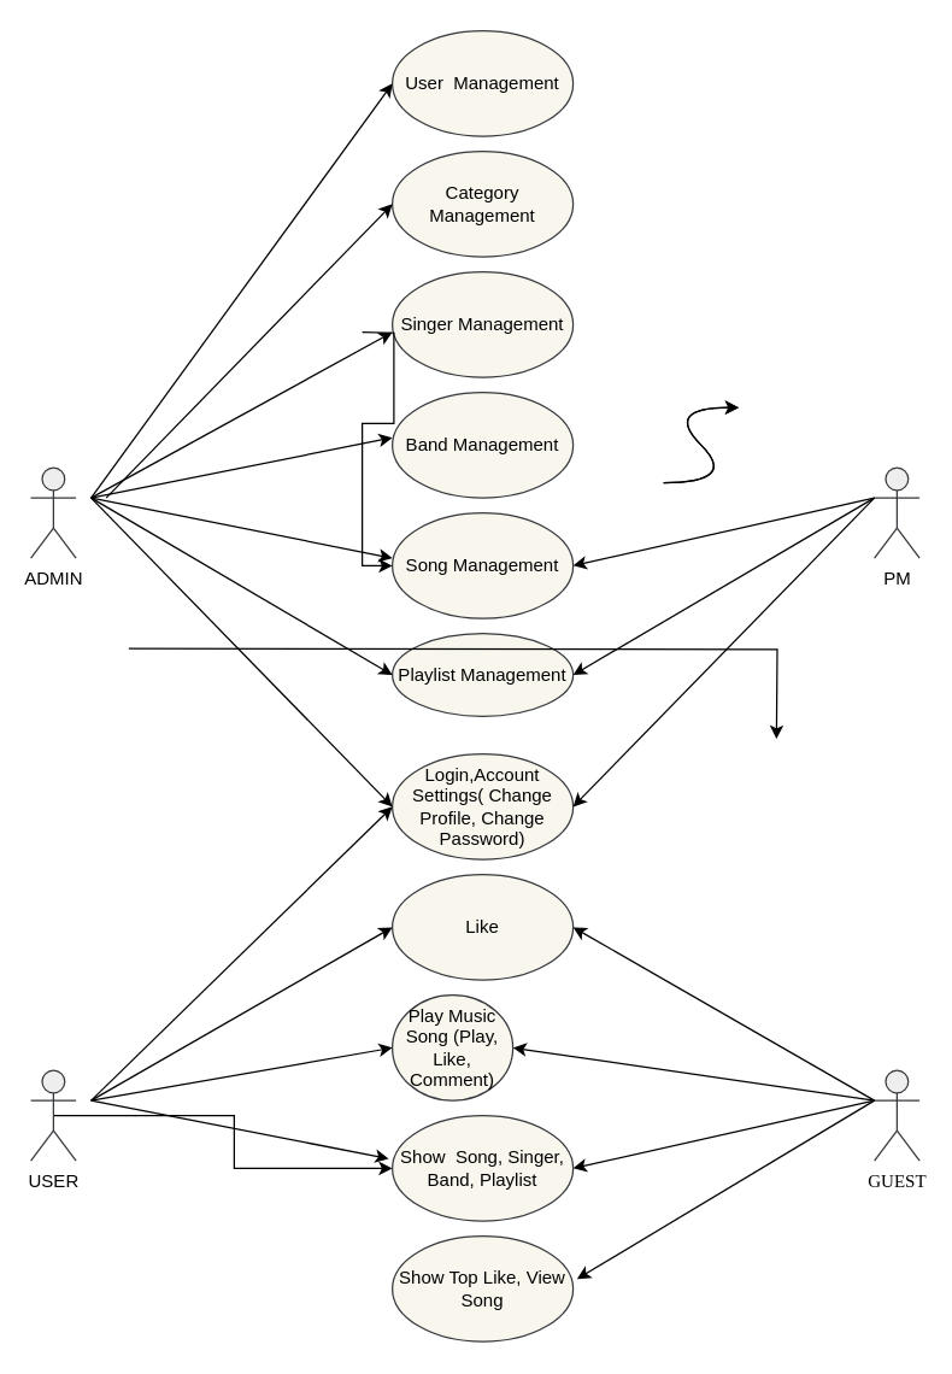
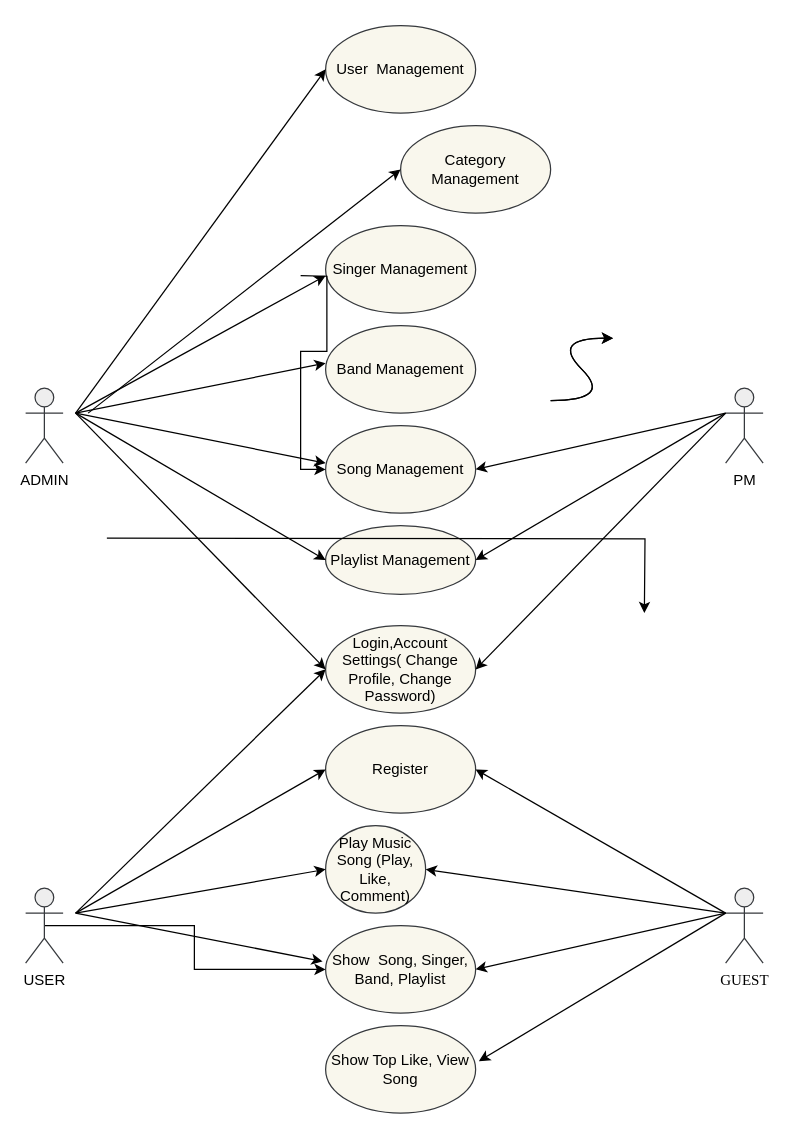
- <mxCell id="38" value="&lt;p&gt;Category Management&lt;/p&gt;" style="ellipse;whiteSpace=wrap;html=1;fillColor=#f9f7ed;strokeColor=#36393d;fontColor=#000000;" vertex="1" parent="1"><mxGeometry x="260" y="100" width="120" height="70" as="geometry" /></mxCell>
+ <mxCell id="38" value="&lt;p&gt;Category Management&lt;/p&gt;" style="ellipse;whiteSpace=wrap;html=1;fillColor=#f9f7ed;strokeColor=#36393d;fontColor=#000000;" vertex="1" parent="1"><mxGeometry x="320" y="100" width="120" height="70" as="geometry" /></mxCell>
- <mxCell id="32" value="Like" style="ellipse;whiteSpace=wrap;html=1;fillColor=#f9f7ed;strokeColor=#36393d;fontColor=#000000;" vertex="1" parent="1"><mxGeometry x="260" y="580" width="120" height="70" as="geometry" /></mxCell>
+ <mxCell id="32" value="Register" style="ellipse;whiteSpace=wrap;html=1;fillColor=#f9f7ed;strokeColor=#36393d;fontColor=#000000;" vertex="1" parent="1"><mxGeometry x="260" y="580" width="120" height="70" as="geometry" /></mxCell>
